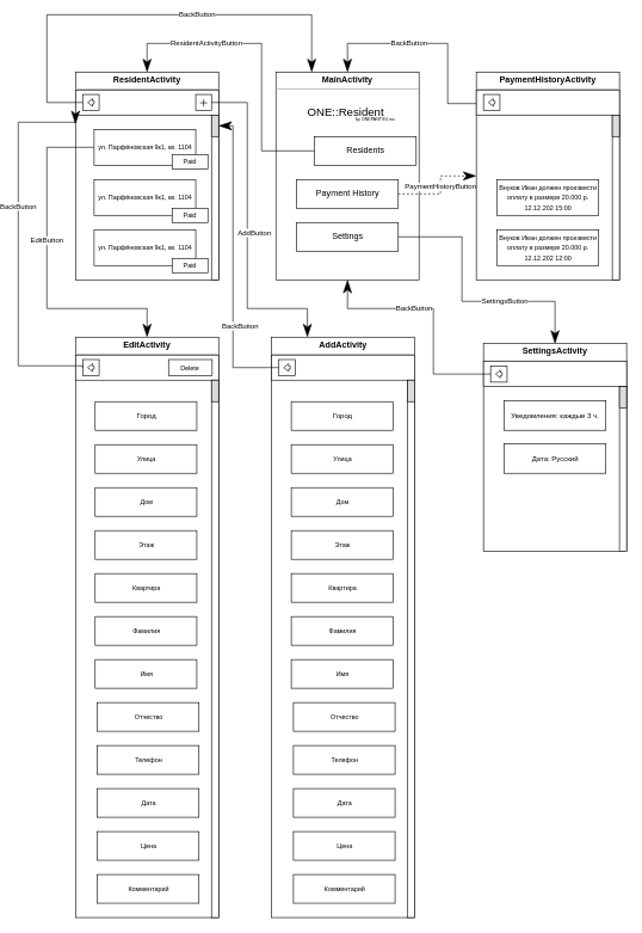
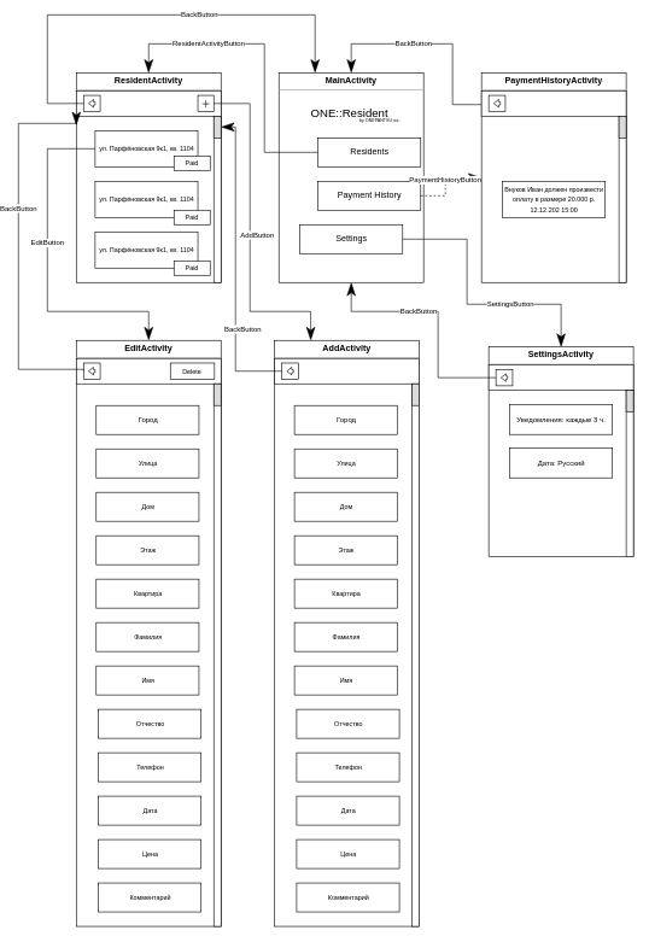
- <mxCell id="4" value="Payment History" style="html=1;" vertex="1" parent="1"><mxGeometry x="409" y="250" width="142" height="40" as="geometry" /></mxCell>
+ <mxCell id="4" value="Payment History" style="html=1;" vertex="1" parent="1"><mxGeometry x="434" y="250" width="142" height="40" as="geometry" /></mxCell>
- <mxCell id="81" value="&lt;font style=&quot;font-size: 9px;&quot;&gt;Внуков Иван должен произвести &lt;br&gt;оплату в размере 20.000 р.&lt;br&gt;12.12.202 12:00&lt;br&gt;&lt;/font&gt;" style="html=1;" vertex="1" parent="1"><mxGeometry x="689" y="320" width="142" height="50" as="geometry" /></mxCell>
